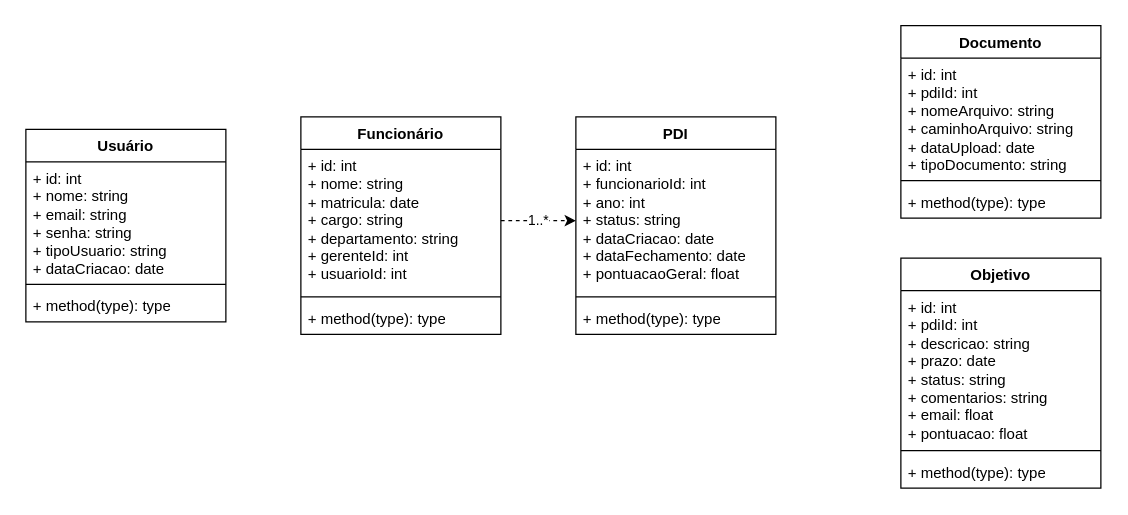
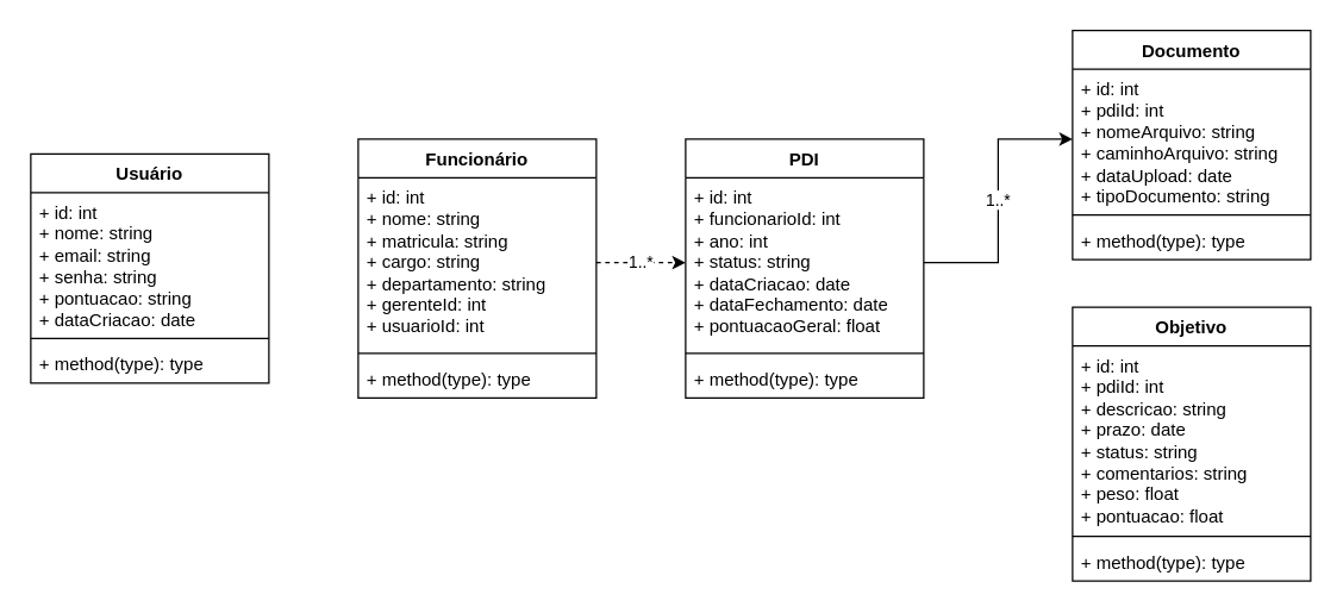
- <mxCell id="7" value="+ id: int&lt;br&gt;+ nome: string&lt;br&gt;+ matricula: date&lt;br&gt;+ cargo: string&lt;br&gt;+ departamento: string&lt;br&gt;+ gerenteId: int&lt;br&gt;+ usuarioId: int" style="text;strokeColor=none;fillColor=none;align=left;verticalAlign=top;spacingLeft=4;spacingRight=4;overflow=hidden;rotatable=0;points=[[0,0.5],[1,0.5]];portConstraint=eastwest;whiteSpace=wrap;html=1;" parent="6" vertex="1"><mxGeometry y="26" width="160" height="114" as="geometry" /></mxCell>
+ <mxCell id="7" value="+ id: int&lt;br&gt;+ nome: string&lt;br&gt;+ matricula: string&lt;br&gt;+ cargo: string&lt;br&gt;+ departamento: string&lt;br&gt;+ gerenteId: int&lt;br&gt;+ usuarioId: int" style="text;strokeColor=none;fillColor=none;align=left;verticalAlign=top;spacingLeft=4;spacingRight=4;overflow=hidden;rotatable=0;points=[[0,0.5],[1,0.5]];portConstraint=eastwest;whiteSpace=wrap;html=1;" parent="6" vertex="1"><mxGeometry y="26" width="160" height="114" as="geometry" /></mxCell>
+ <mxCell id="23" value="1..*" style="edgeStyle=orthogonalEdgeStyle;rounded=0;orthogonalLoop=1;jettySize=auto;html=1;exitX=1;exitY=0.5;exitDx=0;exitDy=0;entryX=0;entryY=0.5;entryDx=0;entryDy=0;" parent="1" source="11" target="15" edge="1"><mxGeometry relative="1" as="geometry" /></mxCell>
- <mxCell id="3" value="+ id: int&lt;br&gt;+ nome: string&lt;br&gt;+ email: string&lt;br&gt;+ senha: string&lt;br&gt;+ tipoUsuario: string&lt;br&gt;+ dataCriacao: date" style="text;strokeColor=none;fillColor=none;align=left;verticalAlign=top;spacingLeft=4;spacingRight=4;overflow=hidden;rotatable=0;points=[[0,0.5],[1,0.5]];portConstraint=eastwest;whiteSpace=wrap;html=1;" parent="2" vertex="1"><mxGeometry y="26" width="160" height="94" as="geometry" /></mxCell>
+ <mxCell id="3" value="+ id: int&lt;br&gt;+ nome: string&lt;br&gt;+ email: string&lt;br&gt;+ senha: string&lt;br&gt;+ pontuacao: string&lt;br&gt;+ dataCriacao: date" style="text;strokeColor=none;fillColor=none;align=left;verticalAlign=top;spacingLeft=4;spacingRight=4;overflow=hidden;rotatable=0;points=[[0,0.5],[1,0.5]];portConstraint=eastwest;whiteSpace=wrap;html=1;" parent="2" vertex="1"><mxGeometry y="26" width="160" height="94" as="geometry" /></mxCell>
- <mxCell id="19" value="+ id: int&lt;br&gt;+ pdiId: int&lt;br&gt;+ descricao: string&lt;br&gt;+ prazo: date&lt;br&gt;+ status: string&lt;br&gt;+ comentarios: string&lt;br&gt;+ email: float&lt;br&gt;+ pontuacao: float" style="text;strokeColor=none;fillColor=none;align=left;verticalAlign=top;spacingLeft=4;spacingRight=4;overflow=hidden;rotatable=0;points=[[0,0.5],[1,0.5]];portConstraint=eastwest;whiteSpace=wrap;html=1;" parent="18" vertex="1"><mxGeometry y="26" width="160" height="124" as="geometry" /></mxCell>
+ <mxCell id="19" value="+ id: int&lt;br&gt;+ pdiId: int&lt;br&gt;+ descricao: string&lt;br&gt;+ prazo: date&lt;br&gt;+ status: string&lt;br&gt;+ comentarios: string&lt;br&gt;+ peso: float&lt;br&gt;+ pontuacao: float" style="text;strokeColor=none;fillColor=none;align=left;verticalAlign=top;spacingLeft=4;spacingRight=4;overflow=hidden;rotatable=0;points=[[0,0.5],[1,0.5]];portConstraint=eastwest;whiteSpace=wrap;html=1;" parent="18" vertex="1"><mxGeometry y="26" width="160" height="124" as="geometry" /></mxCell>
